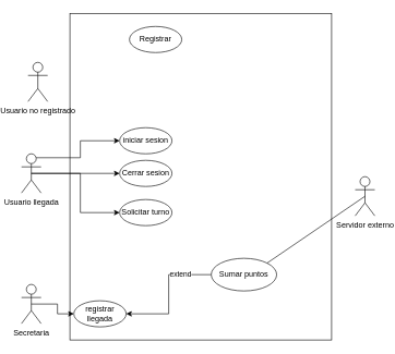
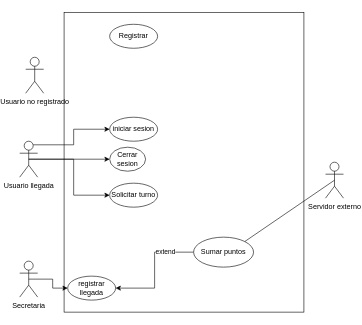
- <mxCell id="7" value="Registrar" style="ellipse;whiteSpace=wrap;html=1;" vertex="1" parent="1"><mxGeometry x="185" y="40" width="80" height="40" as="geometry" /></mxCell>
+ <mxCell id="7" value="Registrar" style="ellipse;whiteSpace=wrap;html=1;" vertex="1" parent="1"><mxGeometry x="170" y="40" width="80" height="40" as="geometry" /></mxCell>
- <mxCell id="9" value="Cerrar sesion" style="ellipse;whiteSpace=wrap;html=1;" vertex="1" parent="1"><mxGeometry x="170" y="245" width="80" height="40" as="geometry" /></mxCell>
+ <mxCell id="9" value="Cerrar sesion" style="ellipse;whiteSpace=wrap;html=1;" vertex="1" parent="1"><mxGeometry x="170" y="245" width="60" height="40" as="geometry" /></mxCell>
